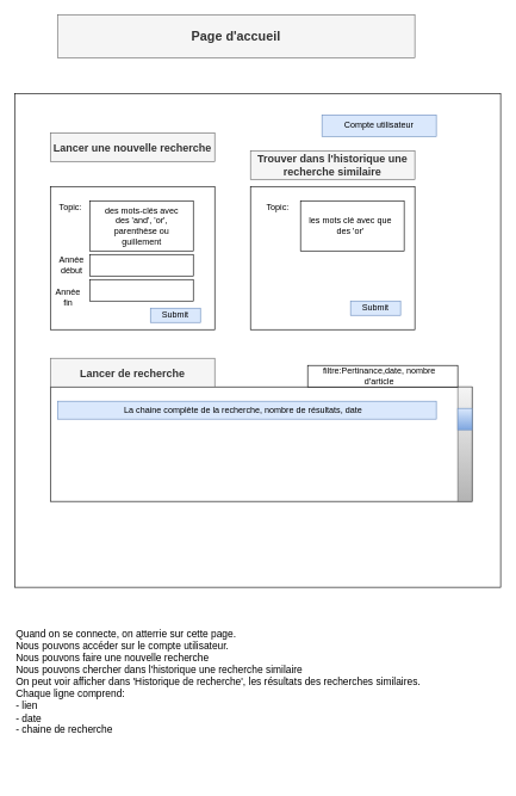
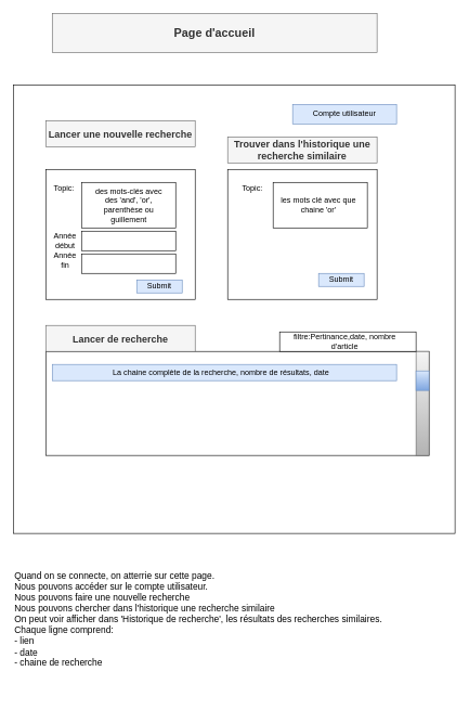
- <mxCell id="15" value="les mots clé avec que des 'or'" style="text;html=1;strokeColor=none;fillColor=none;align=center;verticalAlign=middle;whiteSpace=wrap;rounded=0;" parent="1" vertex="1"><mxGeometry x="430" y="290" width="120" height="50" as="geometry" /></mxCell>
+ <mxCell id="15" value="les mots clé avec que chaine 'or'" style="text;html=1;strokeColor=none;fillColor=none;align=center;verticalAlign=middle;whiteSpace=wrap;rounded=0;" parent="1" vertex="1"><mxGeometry x="430" y="290" width="120" height="50" as="geometry" /></mxCell>
- <mxCell id="28" value="Année fin" style="text;html=1;strokeColor=none;fillColor=none;align=center;verticalAlign=middle;whiteSpace=wrap;rounded=0;" vertex="1" parent="1"><mxGeometry x="75" y="405" width="40" height="20" as="geometry" /></mxCell>
+ <mxCell id="28" value="Année fin" style="text;html=1;strokeColor=none;fillColor=none;align=center;verticalAlign=middle;whiteSpace=wrap;rounded=0;" vertex="1" parent="1"><mxGeometry x="80" y="390" width="40" height="20" as="geometry" /></mxCell>
